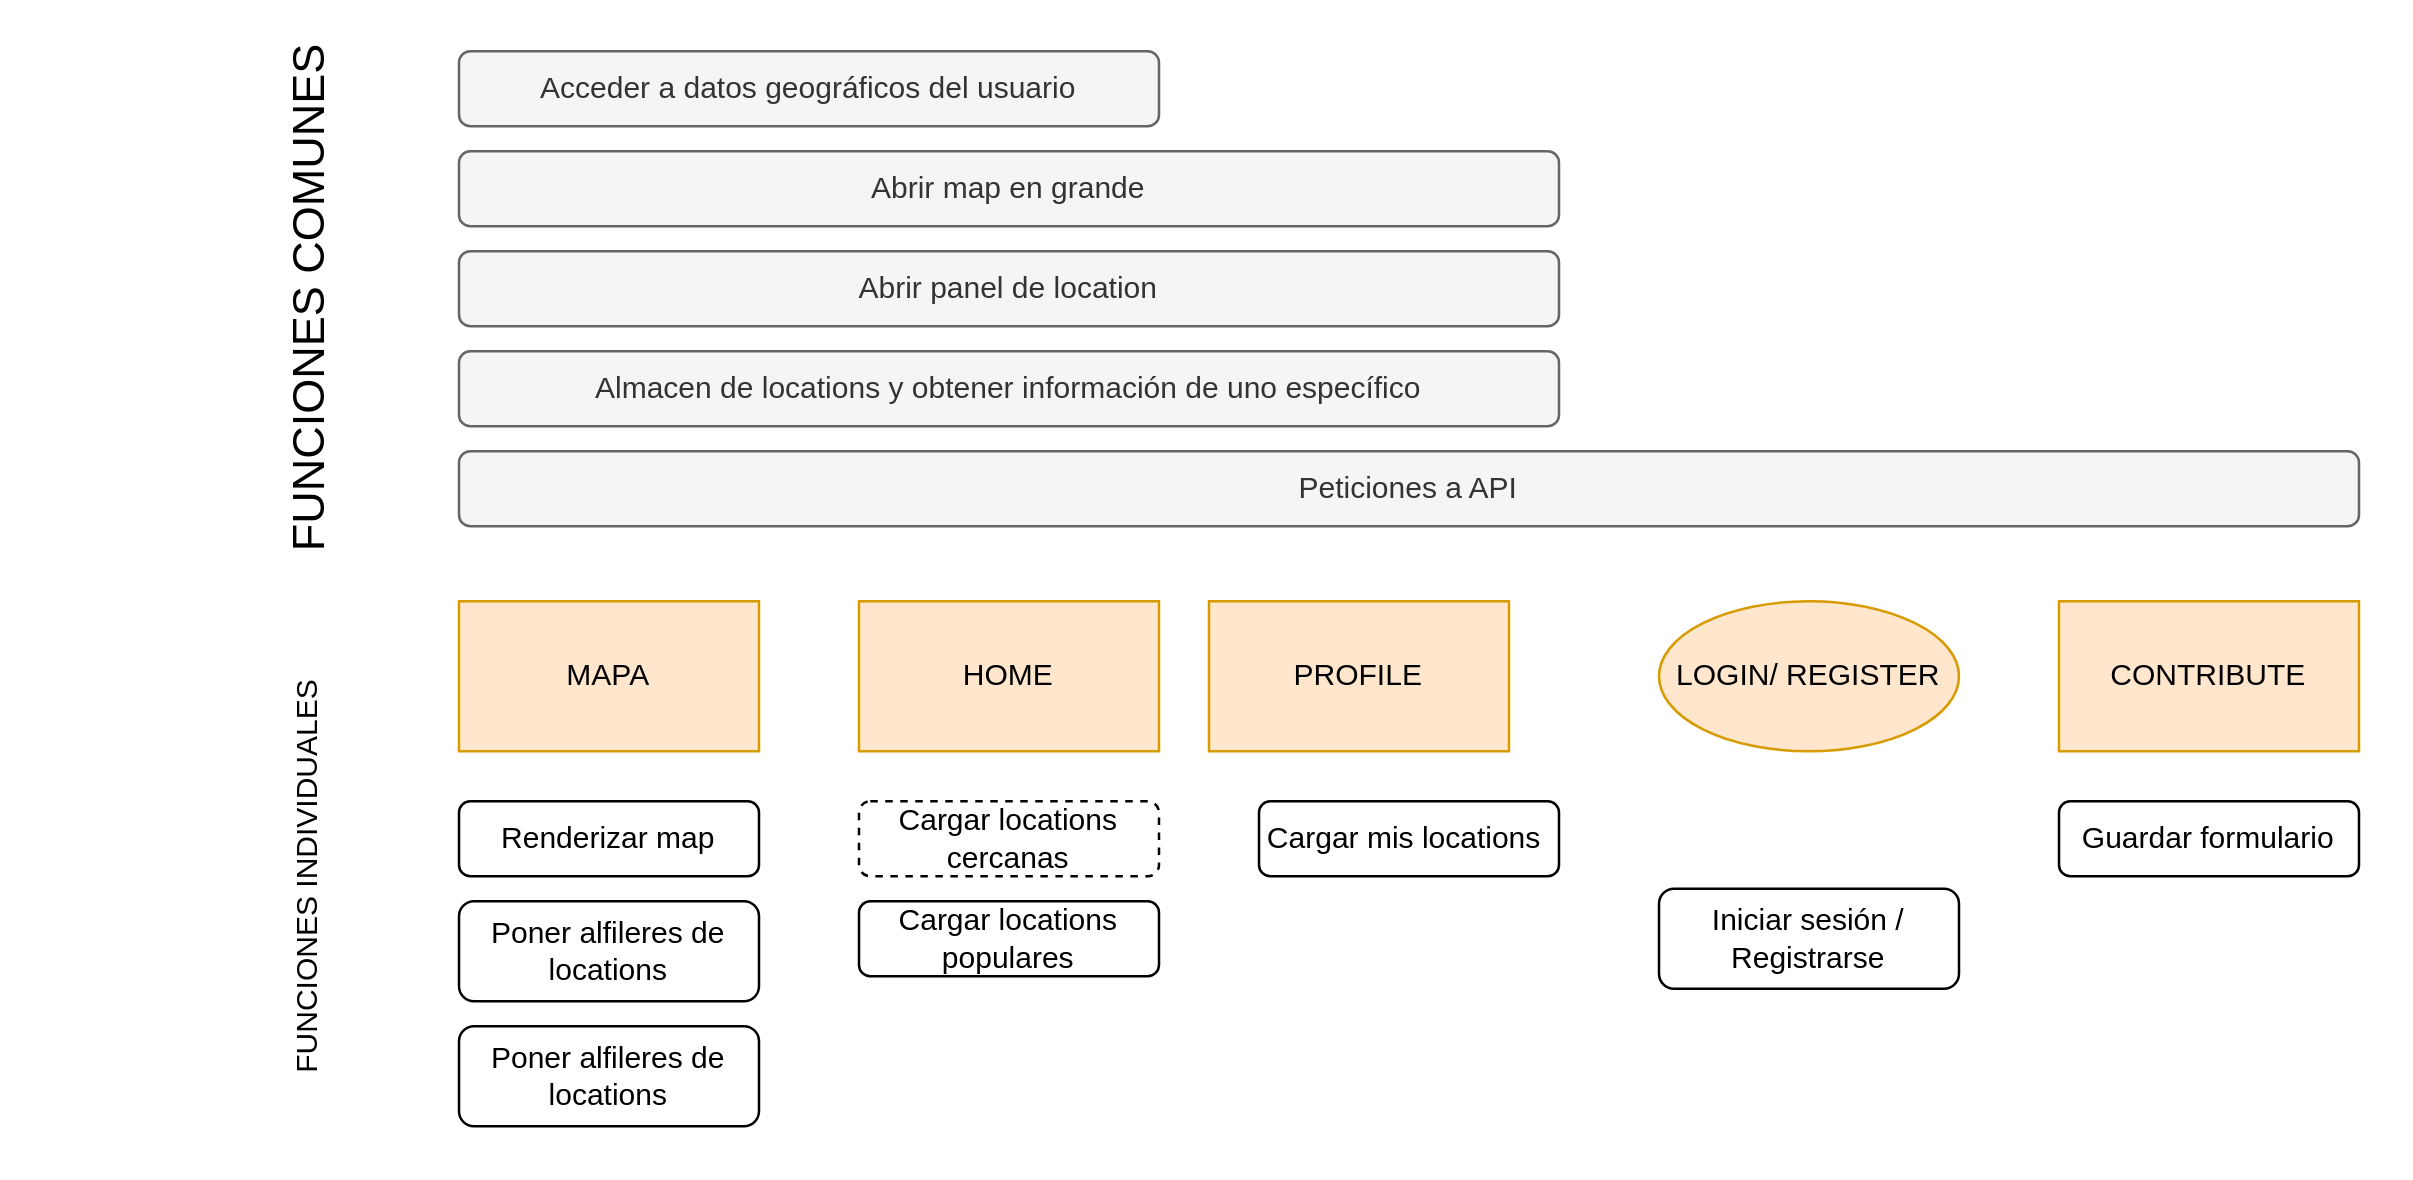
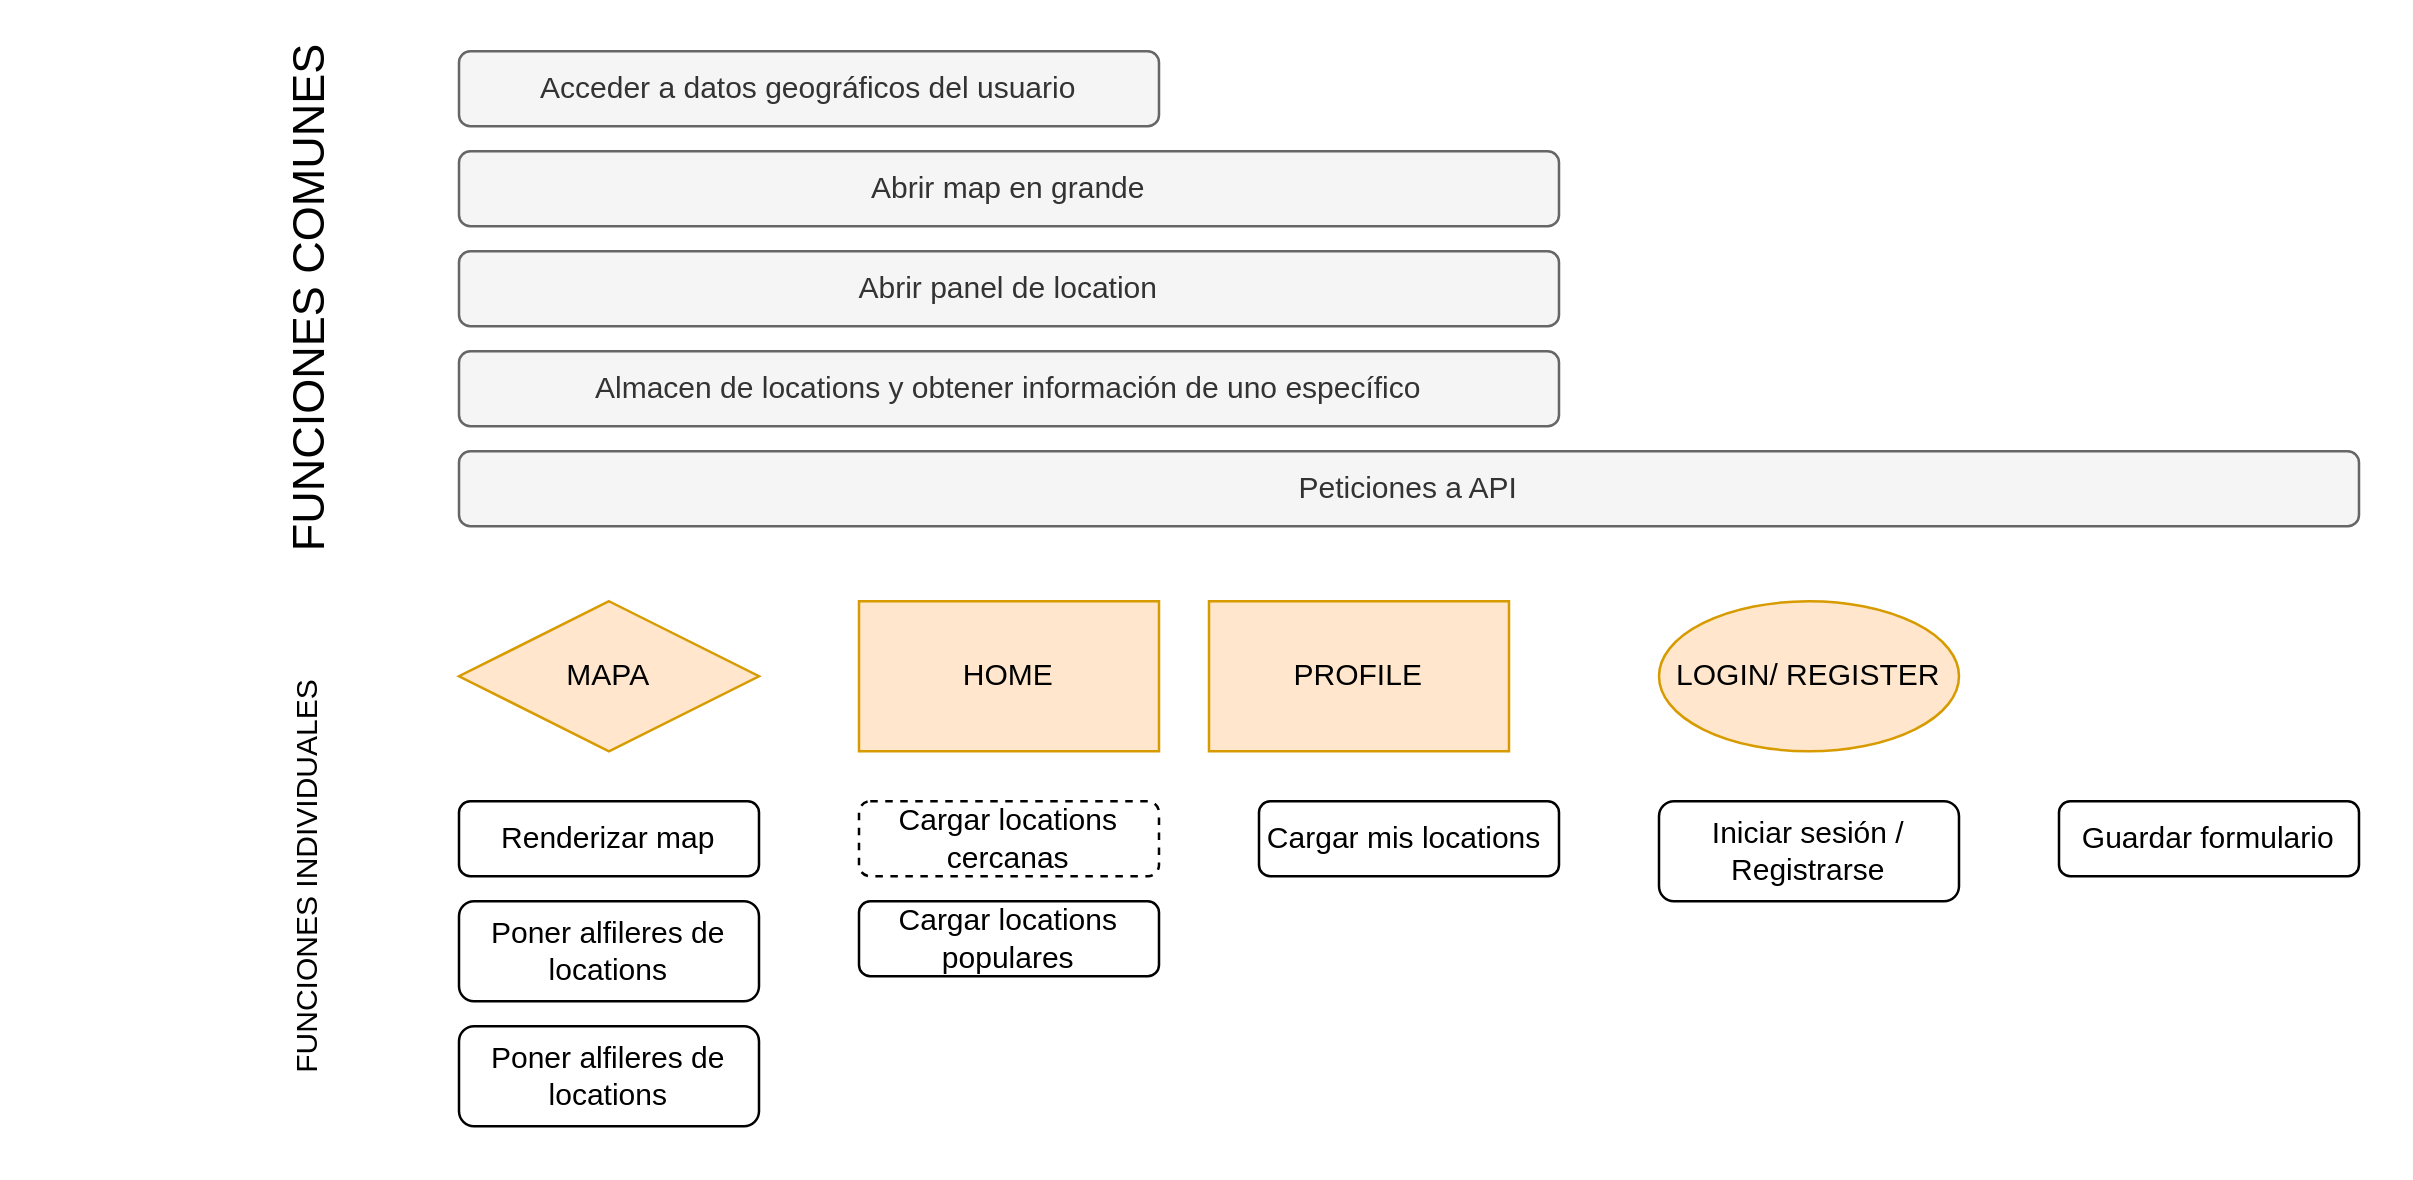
- <mxCell id="3" value="MAPA" style="rounded=0;whiteSpace=wrap;html=1;fillColor=#ffe6cc;strokeColor=#d79b00;" vertex="1" parent="1"><mxGeometry x="183" y="240" width="120" height="60" as="geometry" /></mxCell>
+ <mxCell id="3" value="MAPA" style="rhombus;whiteSpace=wrap;html=1;fillColor=#ffe6cc;strokeColor=#d79b00;" vertex="1" parent="1"><mxGeometry x="183" y="240" width="120" height="60" as="geometry" /></mxCell>
- <mxCell id="8" value="CONTRIBUTE" style="rounded=0;whiteSpace=wrap;html=1;fillColor=#ffe6cc;strokeColor=#d79b00;" vertex="1" parent="1"><mxGeometry x="823" y="240" width="120" height="60" as="geometry" /></mxCell>
- <mxCell id="19" value="Iniciar sesión / Registrarse" style="rounded=1;whiteSpace=wrap;html=1;" vertex="1" parent="1"><mxGeometry x="663" y="355" width="120" height="40" as="geometry" /></mxCell>
+ <mxCell id="19" value="Iniciar sesión / Registrarse" style="rounded=1;whiteSpace=wrap;html=1;" vertex="1" parent="1"><mxGeometry x="663" y="320" width="120" height="40" as="geometry" /></mxCell>
